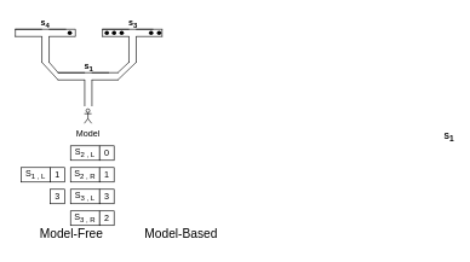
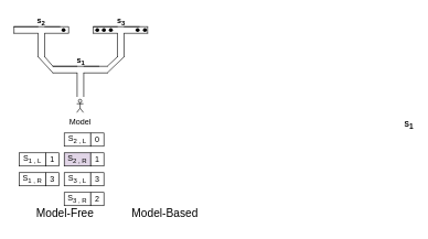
- <mxCell id="20" value="&lt;span style=&quot;font-size: 12px;&quot;&gt;s&lt;sub&gt;4&lt;/sub&gt;&lt;/span&gt;" style="text;strokeColor=none;fillColor=none;html=1;fontSize=24;fontStyle=1;verticalAlign=middle;align=center;" parent="1" vertex="1"><mxGeometry x="56" y="20" width="10" height="13" as="geometry" /></mxCell>
+ <mxCell id="20" value="&lt;span style=&quot;font-size: 12px;&quot;&gt;s&lt;sub&gt;2&lt;/sub&gt;&lt;/span&gt;" style="text;strokeColor=none;fillColor=none;html=1;fontSize=24;fontStyle=1;verticalAlign=middle;align=center;" parent="1" vertex="1"><mxGeometry x="56" y="20" width="10" height="13" as="geometry" /></mxCell>
- <mxCell id="36" value="S&lt;sub&gt;2&amp;nbsp;, R&lt;/sub&gt;" style="rounded=0;whiteSpace=wrap;html=1;fontSize=12;" parent="1" vertex="1"><mxGeometry x="96" y="231" width="40" height="20" as="geometry" /></mxCell>
+ <mxCell id="36" value="S&lt;sub&gt;2&amp;nbsp;, R&lt;/sub&gt;" style="rounded=0;whiteSpace=wrap;html=1;fontSize=12;fillColor=#e1d5e7;" parent="1" vertex="1"><mxGeometry x="96" y="231" width="40" height="20" as="geometry" /></mxCell>
+ <mxCell id="34" value="S&lt;sub&gt;1 , R&lt;/sub&gt;" style="rounded=0;whiteSpace=wrap;html=1;fontSize=12;" parent="1" vertex="1"><mxGeometry x="28" y="261" width="40" height="20" as="geometry" /></mxCell>
